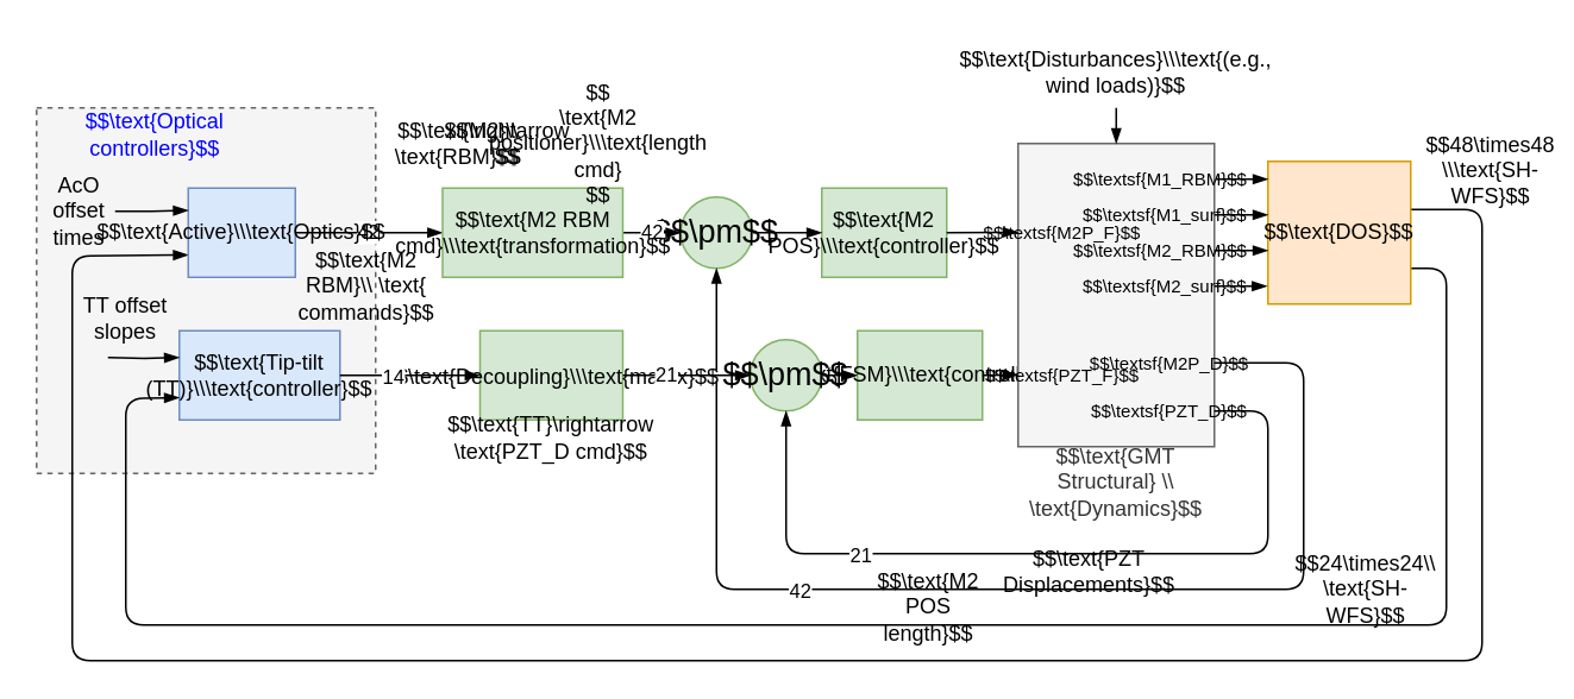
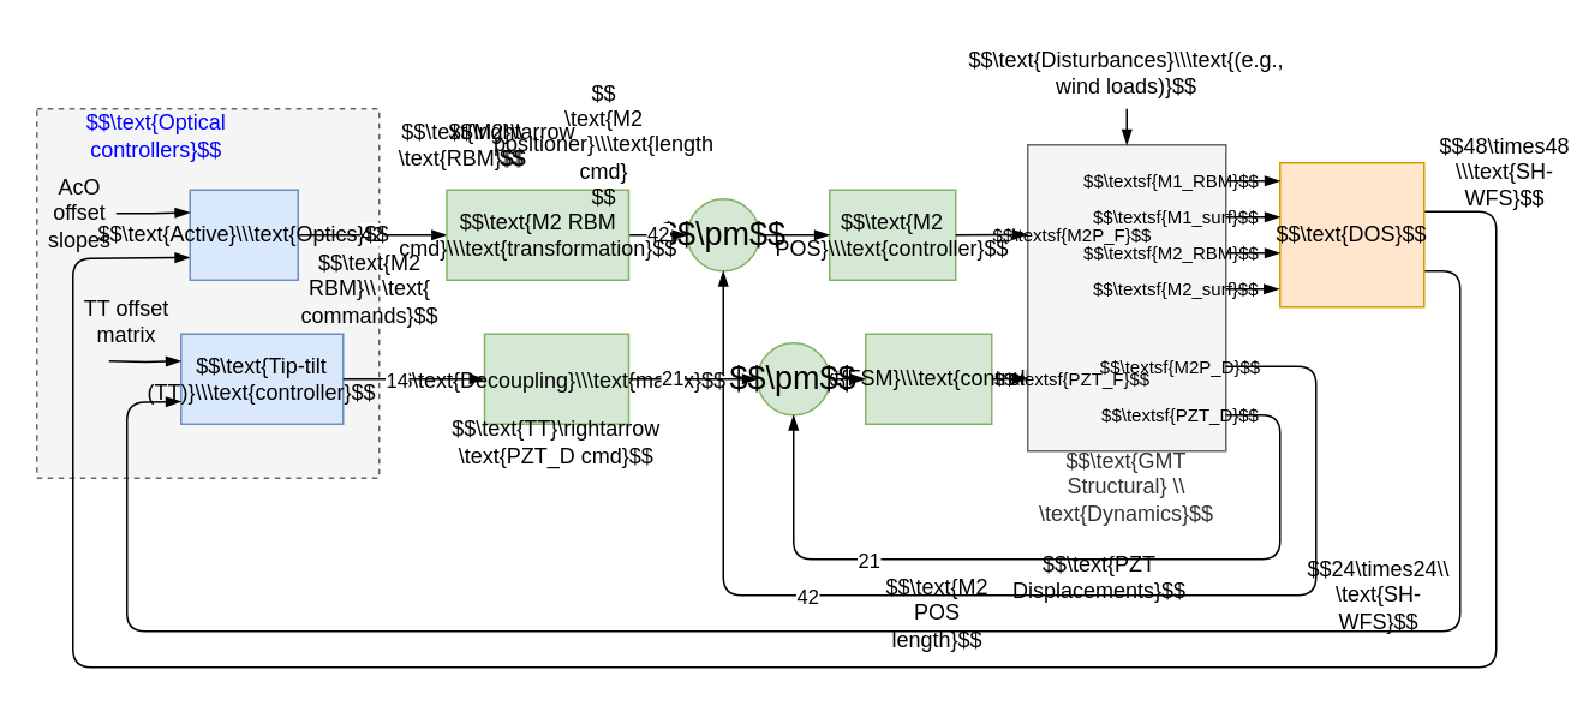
- <mxCell id="54" value="AcO offset&lt;br&gt;times" style="text;html=1;strokeColor=none;fillColor=none;align=center;verticalAlign=middle;whiteSpace=wrap;rounded=0;" vertex="1" parent="1"><mxGeometry x="24" y="103" width="40" height="30" as="geometry" /></mxCell>
+ <mxCell id="54" value="AcO offset&lt;br&gt;slopes" style="text;html=1;strokeColor=none;fillColor=none;align=center;verticalAlign=middle;whiteSpace=wrap;rounded=0;" vertex="1" parent="1"><mxGeometry x="24" y="103" width="40" height="30" as="geometry" /></mxCell>
- <mxCell id="55" value="TT offset&lt;br&gt;slopes" style="text;html=1;strokeColor=none;fillColor=none;align=center;verticalAlign=middle;whiteSpace=wrap;rounded=0;" vertex="1" parent="1"><mxGeometry x="45" y="163" width="50" height="30" as="geometry" /></mxCell>
+ <mxCell id="55" value="TT offset&lt;br&gt;matrix" style="text;html=1;strokeColor=none;fillColor=none;align=center;verticalAlign=middle;whiteSpace=wrap;rounded=0;" vertex="1" parent="1"><mxGeometry x="45" y="163" width="50" height="30" as="geometry" /></mxCell>
